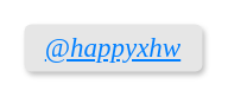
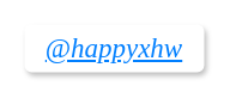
- <mxCell id="2" value="&lt;font style=&quot;font-size: 23px&quot; face=&quot;Comic Sans MS&quot; color=&quot;#007fff&quot;&gt;&lt;i&gt;&lt;u&gt;@happyxhw&lt;/u&gt;&lt;/i&gt;&lt;/font&gt;" style="rounded=1;whiteSpace=wrap;html=1;strokeColor=none;shadow=1;glass=0;sketch=0;fillColor=#E6E6E6;" vertex="1" parent="1"><mxGeometry x="20" y="20" width="150" height="40" as="geometry" /></mxCell>
+ <mxCell id="2" value="&lt;font style=&quot;font-size: 23px&quot; face=&quot;Comic Sans MS&quot; color=&quot;#007fff&quot;&gt;&lt;i&gt;&lt;u&gt;@happyxhw&lt;/u&gt;&lt;/i&gt;&lt;/font&gt;" style="rounded=1;whiteSpace=wrap;html=1;strokeColor=none;shadow=1;glass=0;sketch=0;fillColor=#ffffff;" vertex="1" parent="1"><mxGeometry x="20" y="20" width="150" height="40" as="geometry" /></mxCell>
